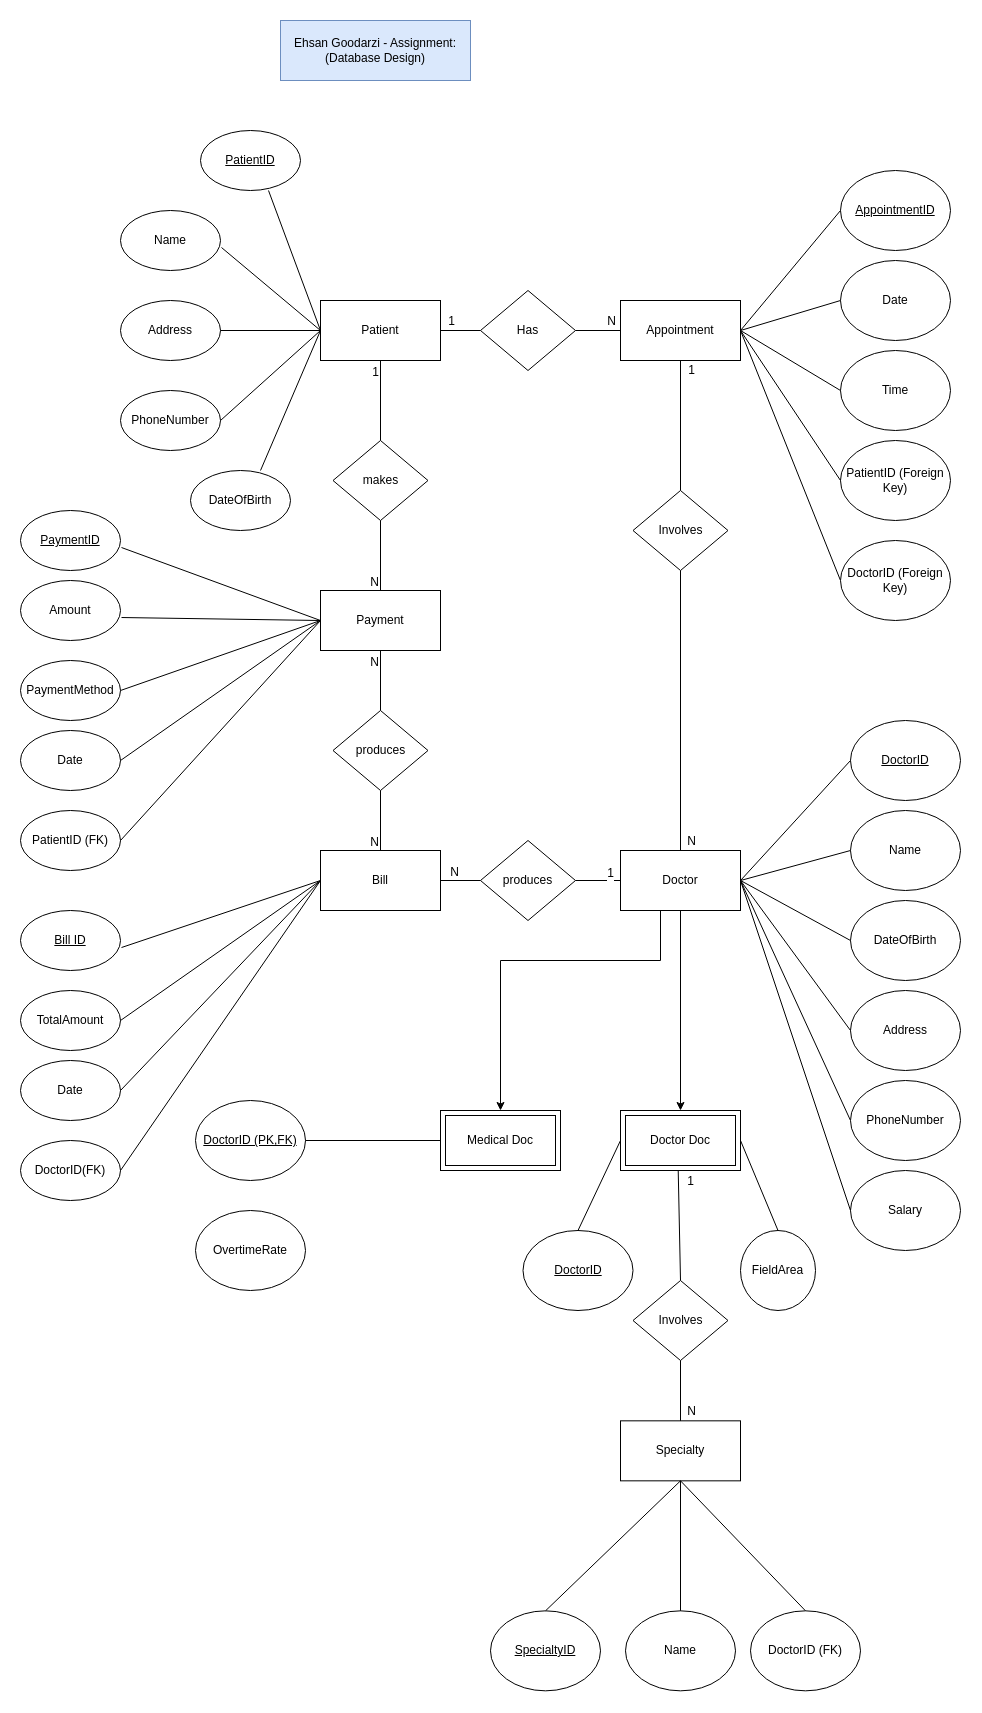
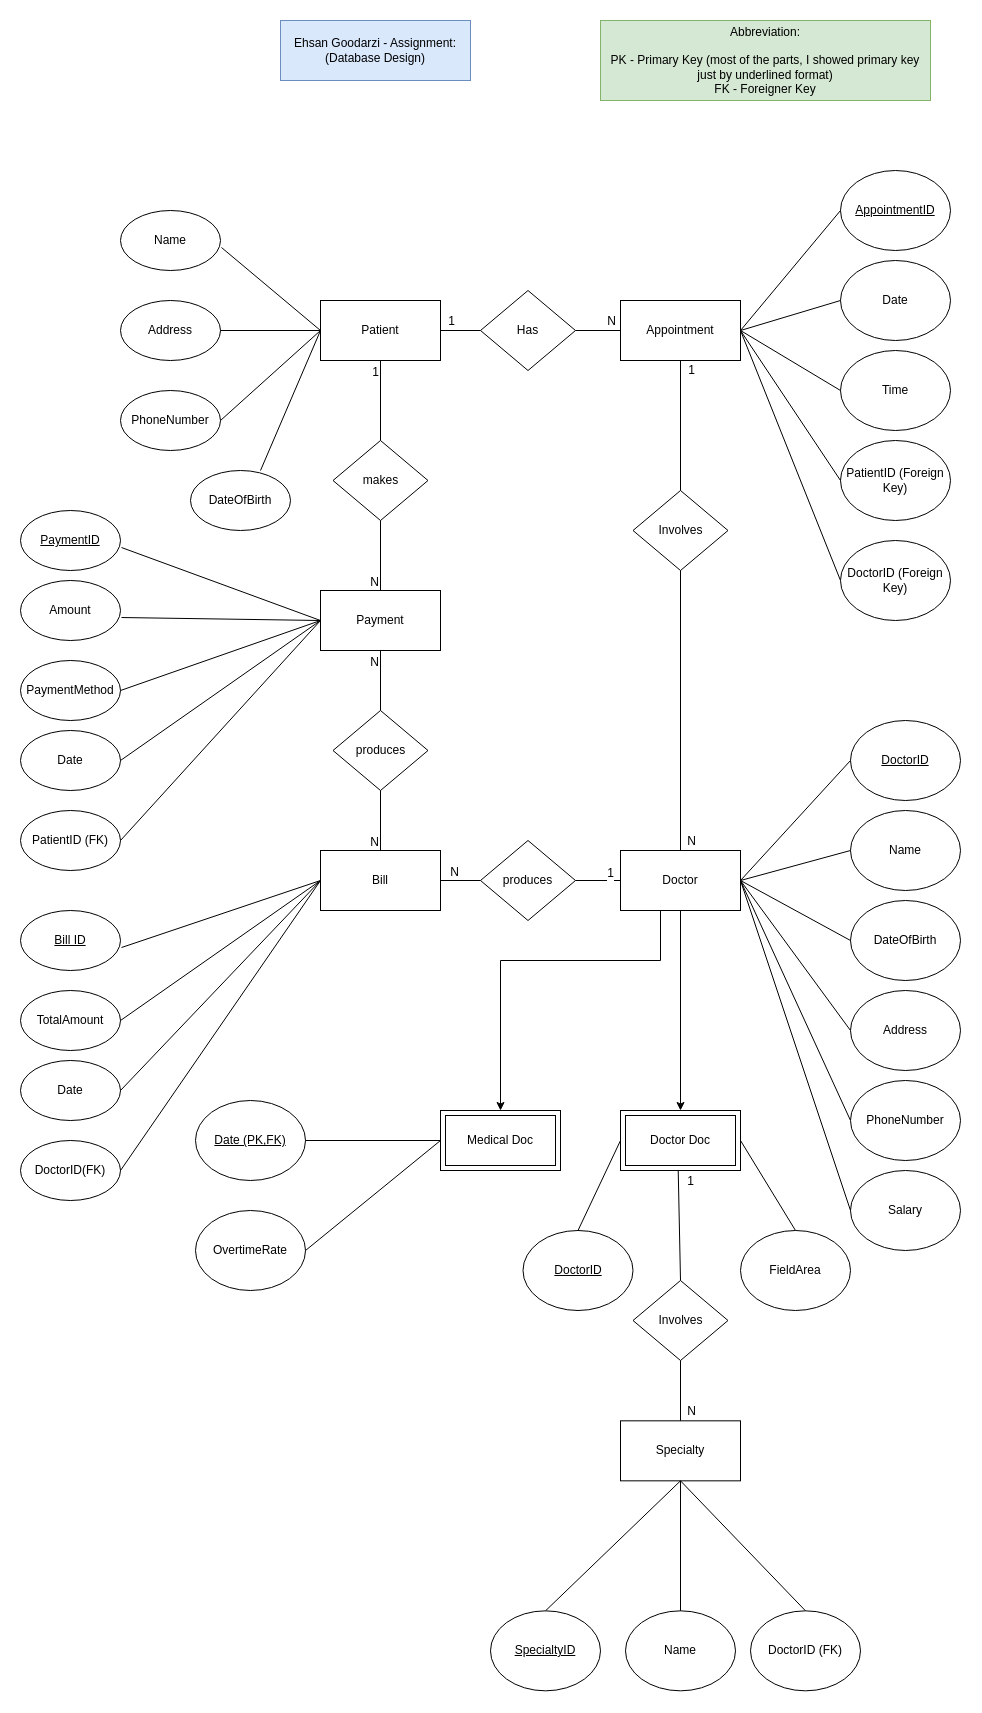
+ <mxCell id="27" value="Abbreviation:&lt;br style=&quot;font-size: 12px;&quot;&gt;&lt;br style=&quot;font-size: 12px;&quot;&gt;PK - Primary Key (most of the parts, I showed primary key just by underlined format)&lt;br style=&quot;font-size: 12px;&quot;&gt;FK - Foreigner Key" style="rounded=0;whiteSpace=wrap;html=1;fillColor=#d5e8d4;strokeColor=#82b366;fontSize=12;" parent="1" vertex="1"><mxGeometry x="600" width="330" height="80" as="geometry" y="20" /></mxCell>
- <mxCell id="8" value="&lt;u style=&quot;font-size: 12px;&quot;&gt;PatientID&lt;/u&gt;" style="ellipse;whiteSpace=wrap;html=1;fontSize=12;" parent="1" vertex="1"><mxGeometry x="200" y="130" width="100" height="60" as="geometry" /></mxCell>
- <mxCell id="17" value="" style="endArrow=none;html=1;rounded=0;exitX=0.68;exitY=1;exitDx=0;exitDy=0;entryX=0;entryY=0.5;entryDx=0;entryDy=0;exitPerimeter=0;fontSize=12;" parent="1" source="8" target="2" edge="1"><mxGeometry width="50" height="50" relative="1" as="geometry"><mxPoint x="540" y="560" as="sourcePoint" /><mxPoint x="330" y="420" as="targetPoint" /></mxGeometry></mxCell>
- <mxCell id="76" value="&lt;u style=&quot;font-size: 12px;&quot;&gt;DoctorID (PK,FK)&lt;/u&gt;" style="ellipse;whiteSpace=wrap;html=1;fontSize=12;" parent="1" vertex="1"><mxGeometry x="195" y="1100" width="110" height="80" as="geometry" /></mxCell>
+ <mxCell id="76" value="&lt;u style=&quot;font-size: 12px;&quot;&gt;Date (PK,FK)&lt;/u&gt;" style="ellipse;whiteSpace=wrap;html=1;fontSize=12;" parent="1" vertex="1"><mxGeometry x="195" y="1100" width="110" height="80" as="geometry" /></mxCell>
+ <mxCell id="86" value="" style="endArrow=none;html=1;rounded=0;entryX=0;entryY=0.5;entryDx=0;entryDy=0;exitX=1;exitY=0.5;exitDx=0;exitDy=0;fontSize=12;" parent="1" source="84" target="36" edge="1"><mxGeometry relative="1" as="geometry"><mxPoint x="300" y="1198.95" as="sourcePoint" /><mxPoint x="435" y="1198.95" as="targetPoint" /></mxGeometry></mxCell>
- <mxCell id="75" value="FieldArea" style="ellipse;whiteSpace=wrap;html=1;fontSize=12;" parent="1" vertex="1"><mxGeometry x="740" y="1230" width="75" height="80" as="geometry" /></mxCell>
+ <mxCell id="75" value="FieldArea" style="ellipse;whiteSpace=wrap;html=1;fontSize=12;" parent="1" vertex="1"><mxGeometry x="740" y="1230" width="110" height="80" as="geometry" /></mxCell>
